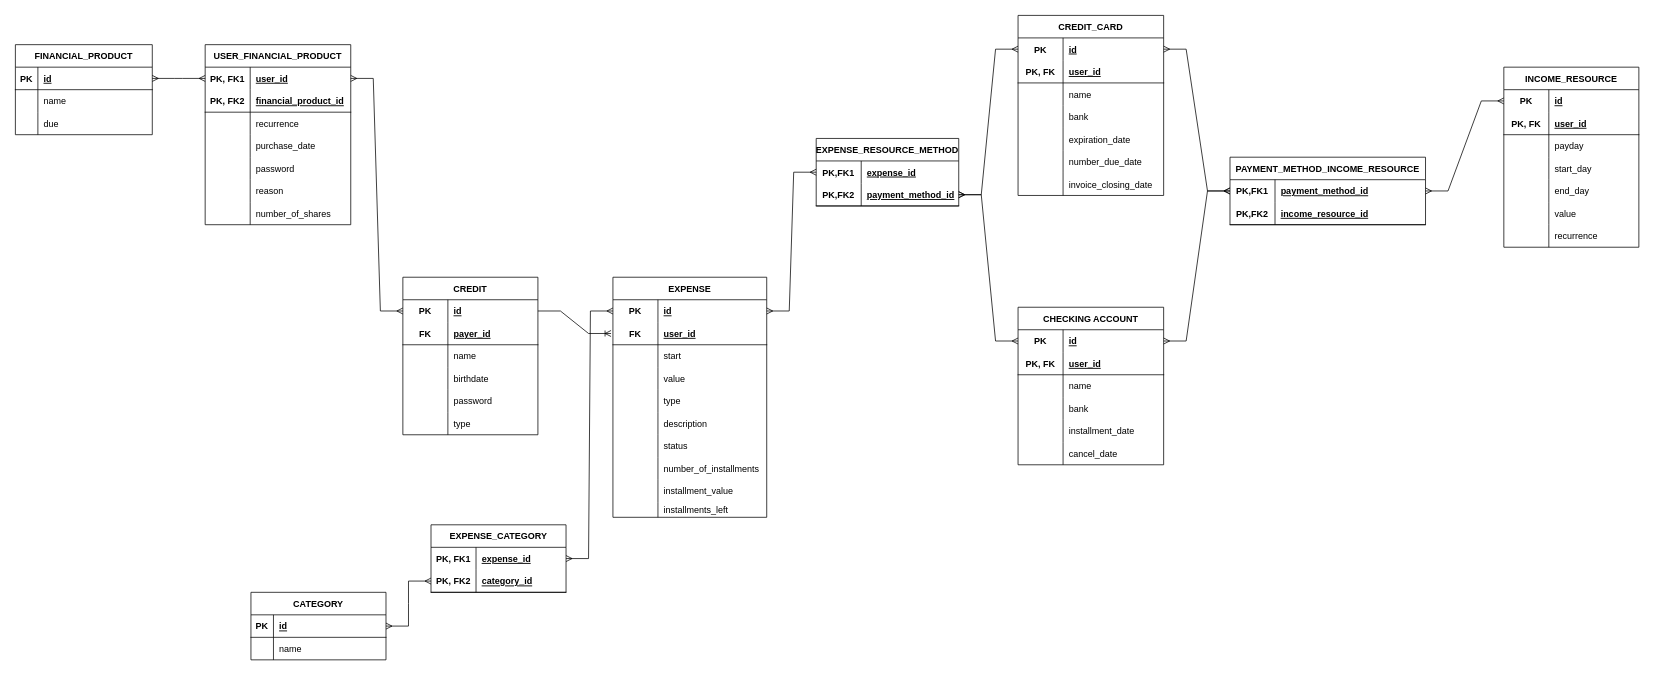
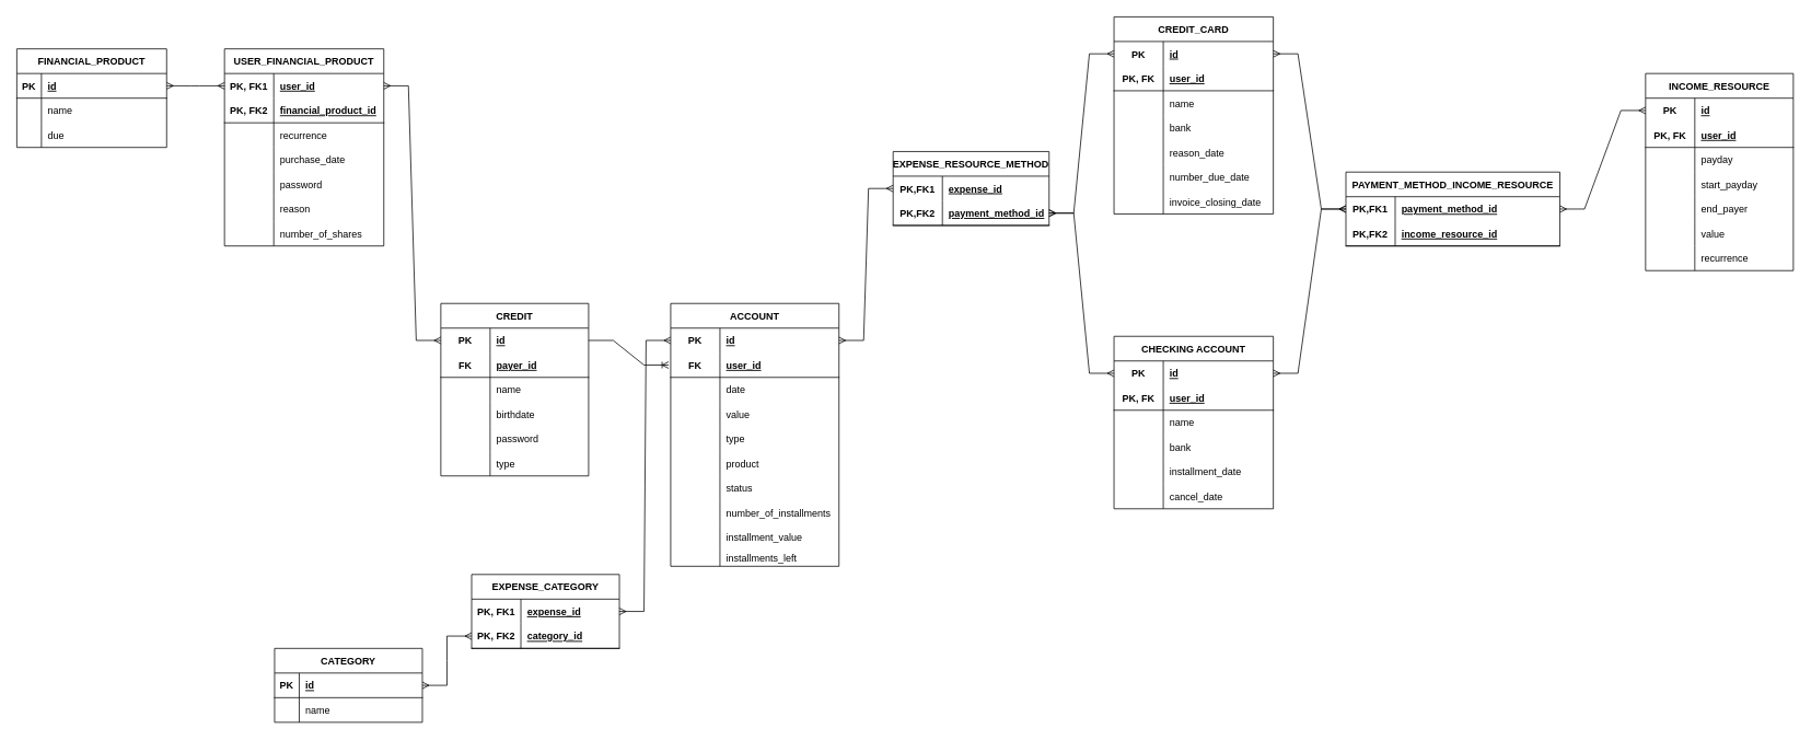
- <mxCell id="161" value="expiration_date" style="shape=partialRectangle;connectable=0;fillColor=none;top=0;left=0;bottom=0;right=0;align=left;spacingLeft=6;overflow=hidden;" vertex="1" parent="159"><mxGeometry x="60" width="134.06" height="30" as="geometry"><mxRectangle width="134.06" height="30" as="alternateBounds" /></mxGeometry></mxCell>
+ <mxCell id="161" value="reason_date" style="shape=partialRectangle;connectable=0;fillColor=none;top=0;left=0;bottom=0;right=0;align=left;spacingLeft=6;overflow=hidden;" vertex="1" parent="159"><mxGeometry x="60" width="134.06" height="30" as="geometry"><mxRectangle width="134.06" height="30" as="alternateBounds" /></mxGeometry></mxCell>
- <mxCell id="117" value="start_day" style="shape=partialRectangle;connectable=0;fillColor=none;top=0;left=0;bottom=0;right=0;align=left;spacingLeft=6;overflow=hidden;" vertex="1" parent="115"><mxGeometry x="60" width="120" height="30" as="geometry"><mxRectangle width="120" height="30" as="alternateBounds" /></mxGeometry></mxCell>
+ <mxCell id="117" value="start_payday" style="shape=partialRectangle;connectable=0;fillColor=none;top=0;left=0;bottom=0;right=0;align=left;spacingLeft=6;overflow=hidden;" vertex="1" parent="115"><mxGeometry x="60" width="120" height="30" as="geometry"><mxRectangle width="120" height="30" as="alternateBounds" /></mxGeometry></mxCell>
- <mxCell id="120" value="end_day" style="shape=partialRectangle;connectable=0;fillColor=none;top=0;left=0;bottom=0;right=0;align=left;spacingLeft=6;overflow=hidden;" vertex="1" parent="118"><mxGeometry x="60" width="120" height="30" as="geometry"><mxRectangle width="120" height="30" as="alternateBounds" /></mxGeometry></mxCell>
+ <mxCell id="120" value="end_payer" style="shape=partialRectangle;connectable=0;fillColor=none;top=0;left=0;bottom=0;right=0;align=left;spacingLeft=6;overflow=hidden;" vertex="1" parent="118"><mxGeometry x="60" width="120" height="30" as="geometry"><mxRectangle width="120" height="30" as="alternateBounds" /></mxGeometry></mxCell>
- <mxCell id="21" value="EXPENSE" style="shape=table;startSize=30;container=1;collapsible=1;childLayout=tableLayout;fixedRows=1;rowLines=0;fontStyle=1;align=center;resizeLast=1;" vertex="1" parent="1"><mxGeometry x="816.49" y="369" width="205.01" height="320" as="geometry" /></mxCell>
+ <mxCell id="21" value="ACCOUNT" style="shape=table;startSize=30;container=1;collapsible=1;childLayout=tableLayout;fixedRows=1;rowLines=0;fontStyle=1;align=center;resizeLast=1;" vertex="1" parent="1"><mxGeometry x="816.49" y="369" width="205.01" height="320" as="geometry" /></mxCell>
- <mxCell id="30" value="start" style="shape=partialRectangle;connectable=0;fillColor=none;top=0;left=0;bottom=0;right=0;align=left;spacingLeft=6;overflow=hidden;" vertex="1" parent="28"><mxGeometry x="60" width="145.01" height="30" as="geometry"><mxRectangle width="145.01" height="30" as="alternateBounds" /></mxGeometry></mxCell>
+ <mxCell id="30" value="date" style="shape=partialRectangle;connectable=0;fillColor=none;top=0;left=0;bottom=0;right=0;align=left;spacingLeft=6;overflow=hidden;" vertex="1" parent="28"><mxGeometry x="60" width="145.01" height="30" as="geometry"><mxRectangle width="145.01" height="30" as="alternateBounds" /></mxGeometry></mxCell>
- <mxCell id="39" value="description" style="shape=partialRectangle;connectable=0;fillColor=none;top=0;left=0;bottom=0;right=0;align=left;spacingLeft=6;overflow=hidden;" vertex="1" parent="37"><mxGeometry x="60" width="145.01" height="30" as="geometry"><mxRectangle width="145.01" height="30" as="alternateBounds" /></mxGeometry></mxCell>
+ <mxCell id="39" value="product" style="shape=partialRectangle;connectable=0;fillColor=none;top=0;left=0;bottom=0;right=0;align=left;spacingLeft=6;overflow=hidden;" vertex="1" parent="37"><mxGeometry x="60" width="145.01" height="30" as="geometry"><mxRectangle width="145.01" height="30" as="alternateBounds" /></mxGeometry></mxCell>
